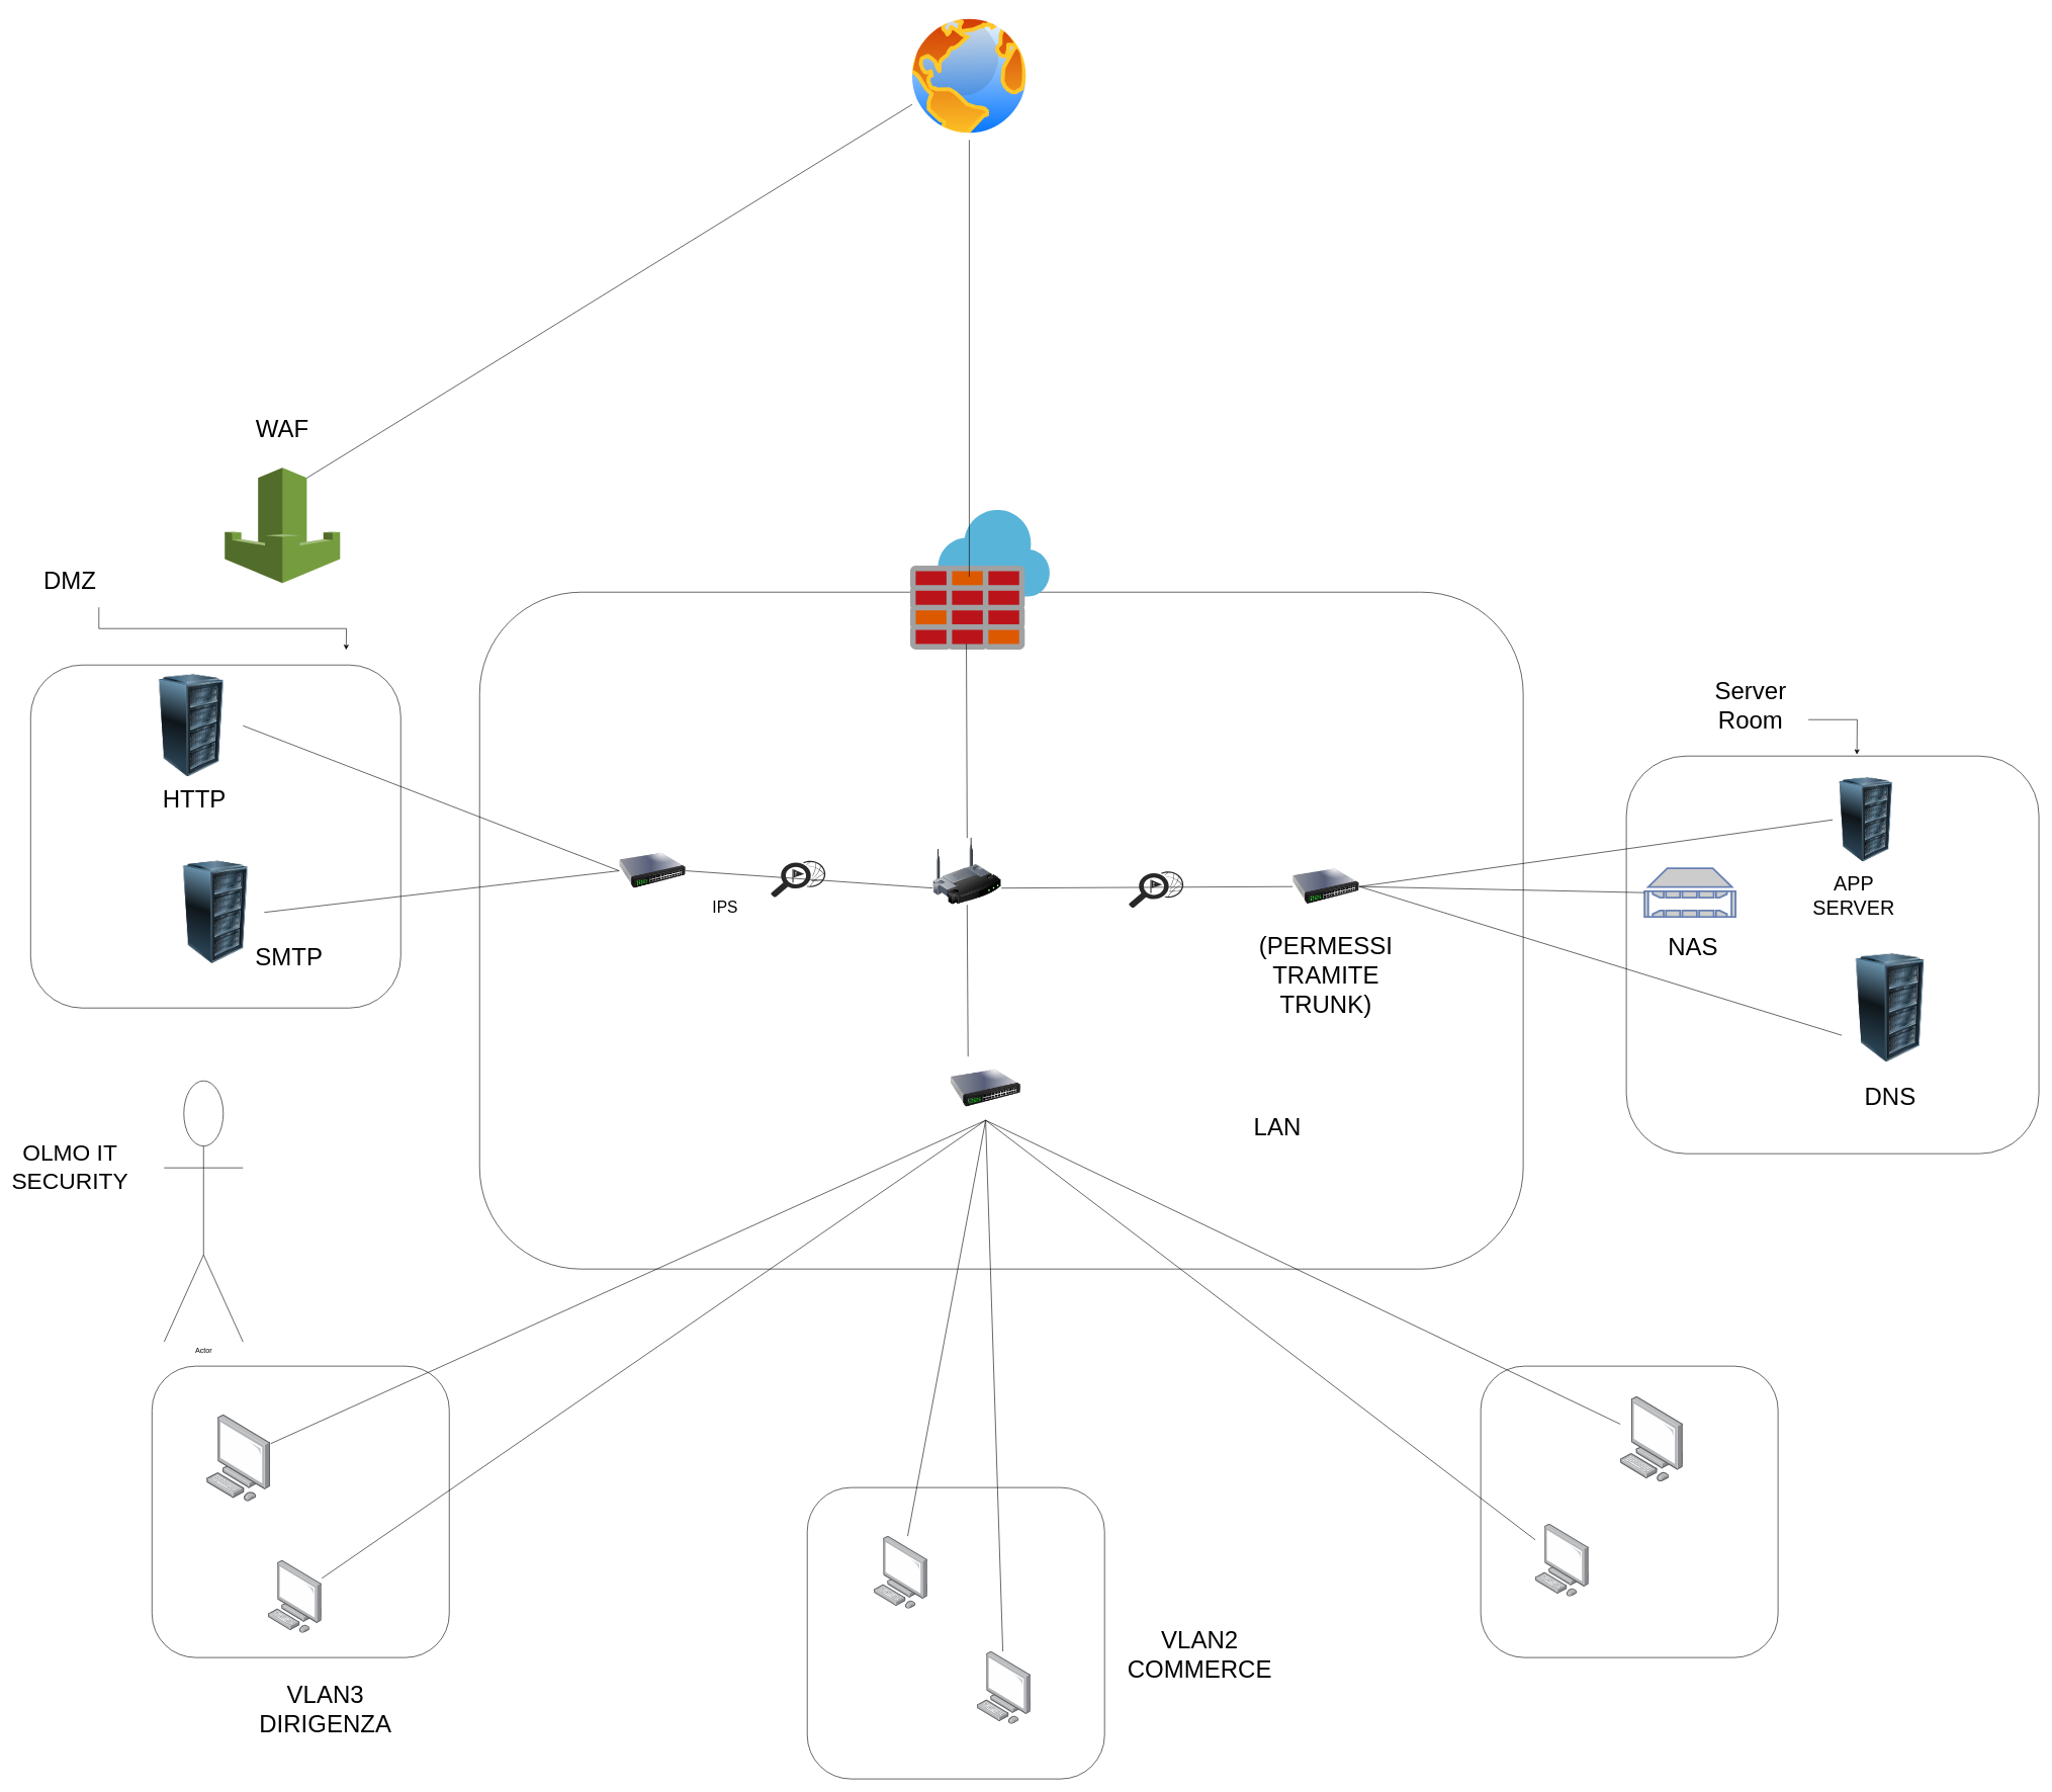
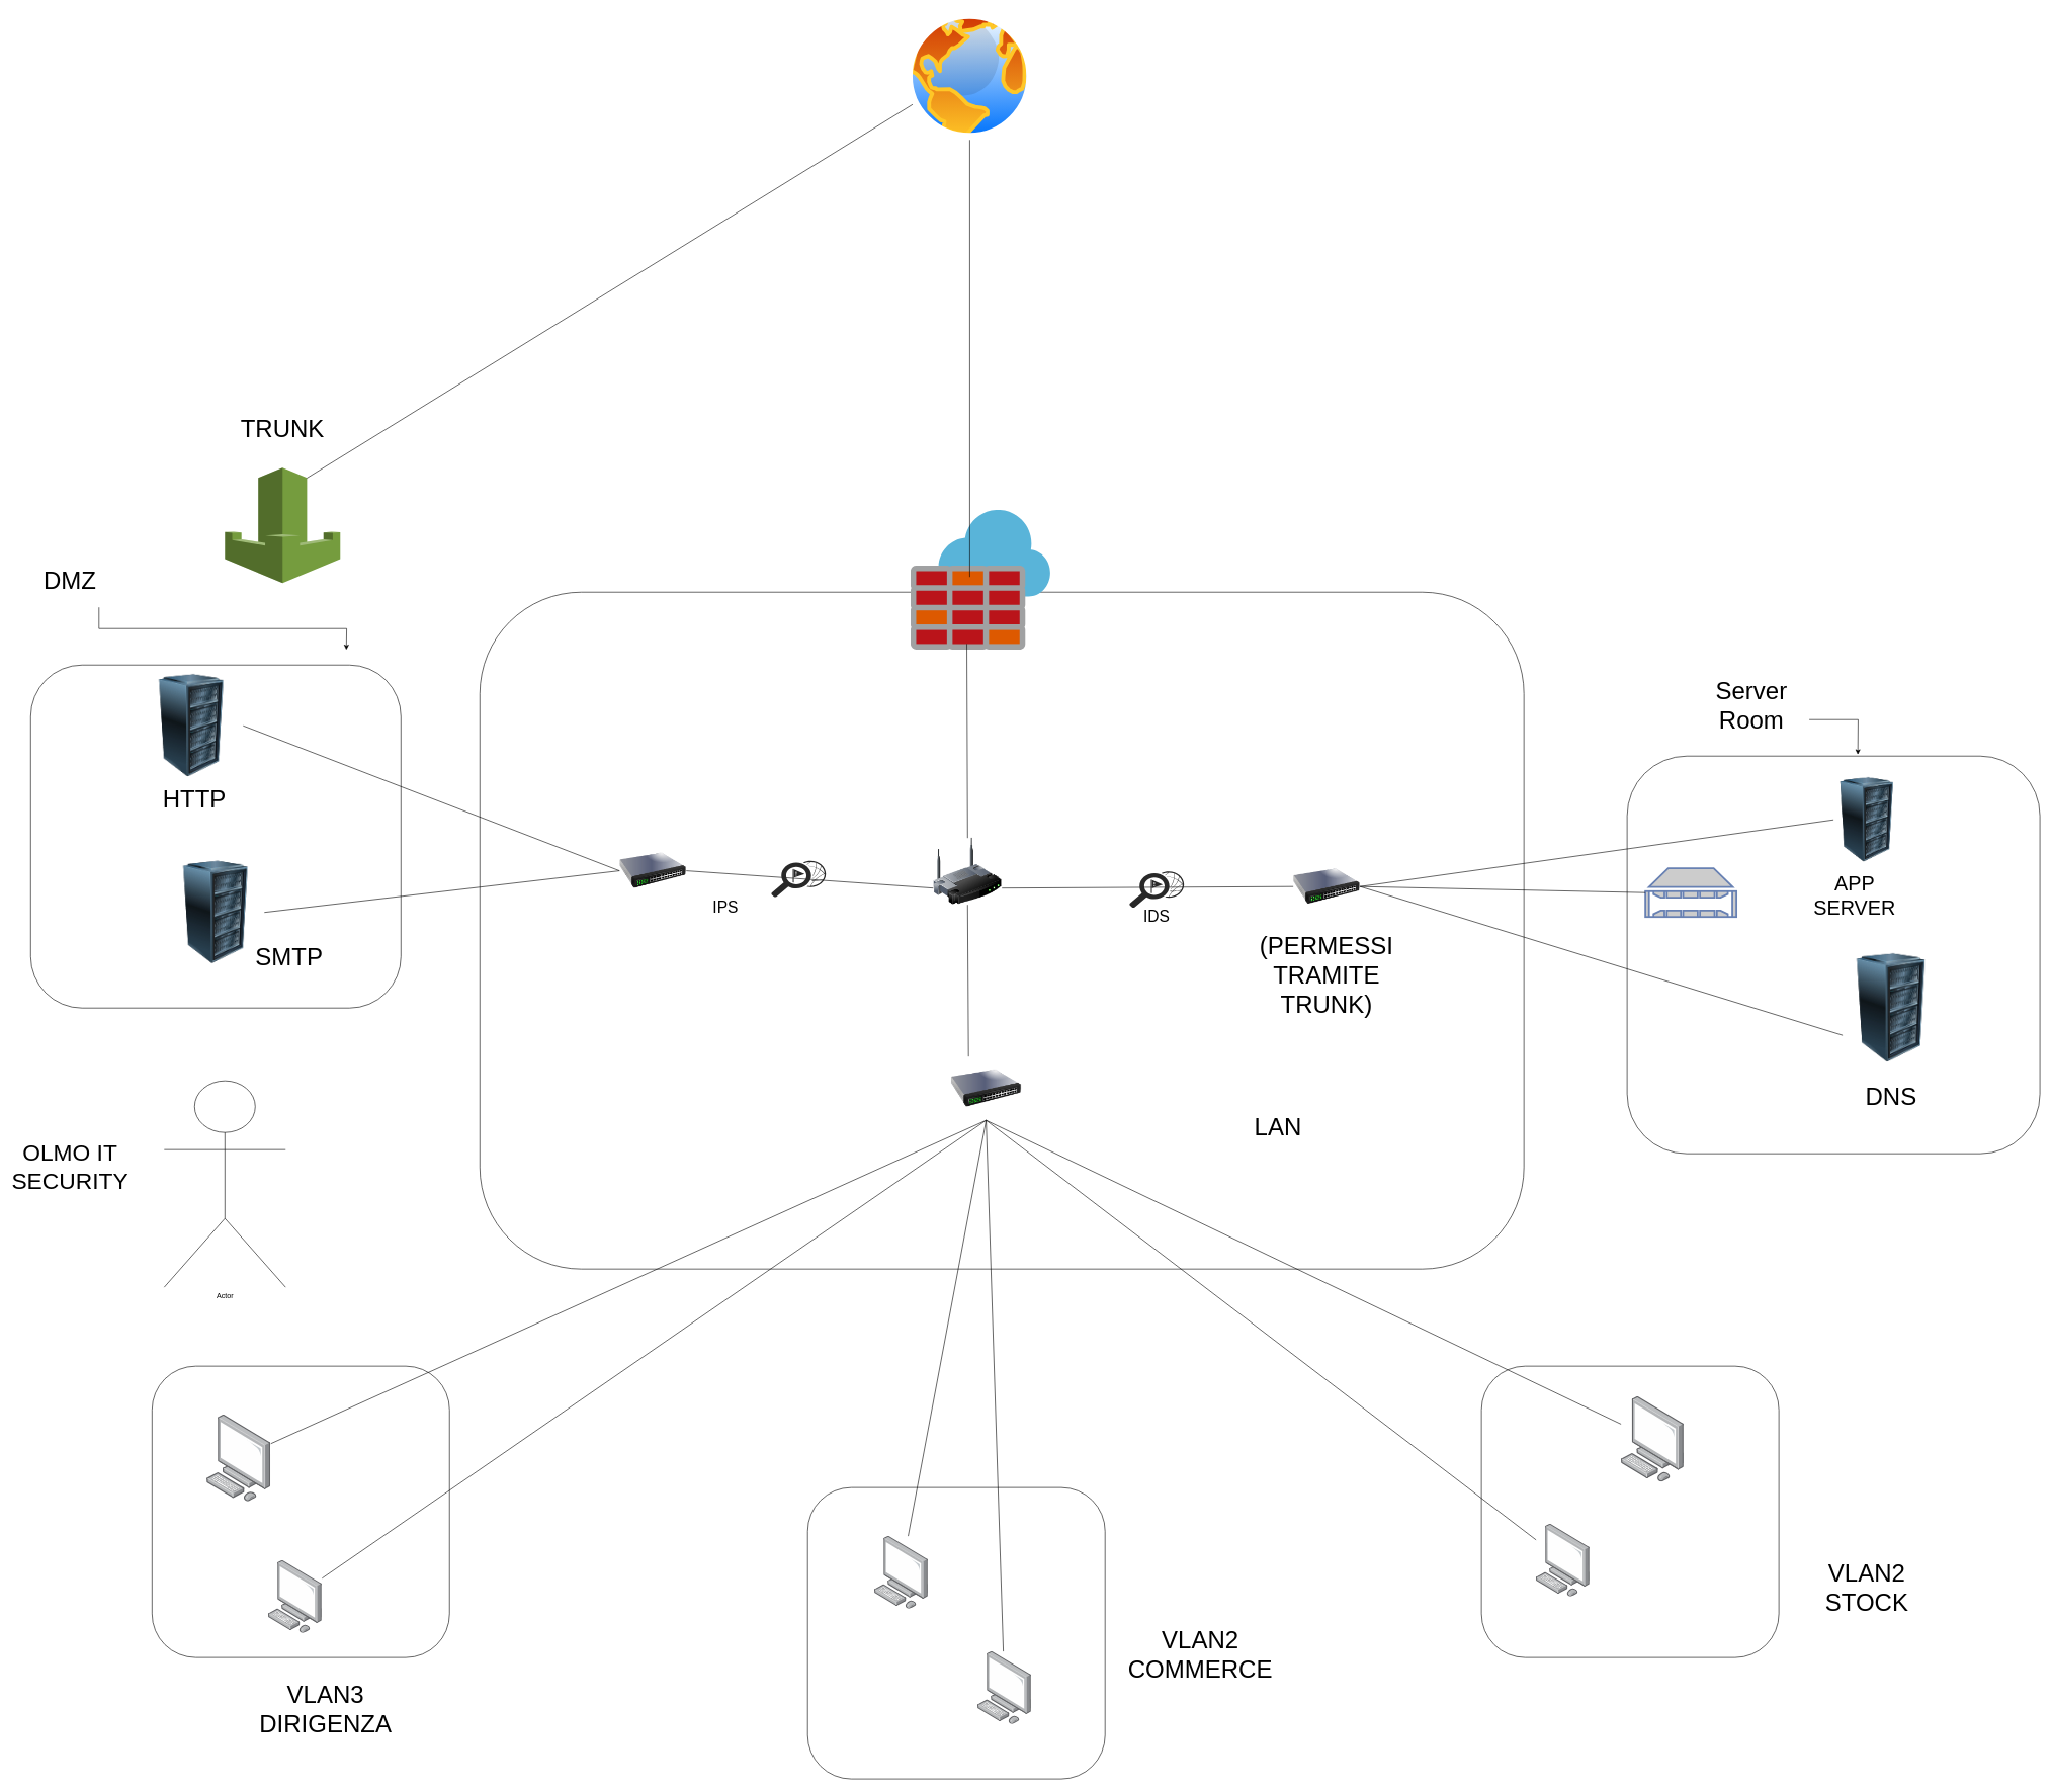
- <mxCell id="17" value="&lt;span style=&quot;font-size: 40px;&quot;&gt;WAF&lt;/span&gt;" style="text;strokeColor=none;align=center;fillColor=none;html=1;verticalAlign=middle;whiteSpace=wrap;rounded=0;" vertex="1" parent="1"><mxGeometry x="370" y="660" width="190" height="90" as="geometry" /></mxCell>
+ <mxCell id="17" value="&lt;span style=&quot;font-size: 40px;&quot;&gt;TRUNK&lt;/span&gt;" style="text;strokeColor=none;align=center;fillColor=none;html=1;verticalAlign=middle;whiteSpace=wrap;rounded=0;" vertex="1" parent="1"><mxGeometry x="370" y="660" width="190" height="90" as="geometry" /></mxCell>
+ <mxCell id="58" value="&lt;font class=&quot;cursor-hover&quot; style=&quot;font-size: 26px;&quot;&gt;IDS&lt;/font&gt;" style="text;strokeColor=none;align=center;fillColor=none;html=1;verticalAlign=middle;whiteSpace=wrap;rounded=0;" vertex="1" parent="1"><mxGeometry x="1875" y="1495" width="60" height="30" as="geometry" /></mxCell>
- <mxCell id="32" value="&lt;span class=&quot;cursor-hover&quot; style=&quot;font-size: 40px;&quot;&gt;NAS&lt;/span&gt;" style="text;strokeColor=none;align=center;fillColor=none;html=1;verticalAlign=middle;whiteSpace=wrap;rounded=0;" vertex="1" parent="26"><mxGeometry x="30" y="384" width="160" height="70" as="geometry" /></mxCell>
- <mxCell id="63" value="Actor" style="shape=umlActor;verticalLabelPosition=bottom;verticalAlign=top;html=1;outlineConnect=0;" vertex="1" parent="1"><mxGeometry x="270" y="1780" width="130" height="430" as="geometry" /></mxCell>
+ <mxCell id="63" value="Actor" style="shape=umlActor;verticalLabelPosition=bottom;verticalAlign=top;html=1;outlineConnect=0;" vertex="1" parent="1"><mxGeometry x="270" y="1780" width="200" height="340" as="geometry" /></mxCell>
+ <mxCell id="54" value="&lt;span class=&quot;cursor-hover&quot; style=&quot;font-size: 40px;&quot;&gt;VLAN2&lt;br&gt;STOCK&lt;br&gt;&lt;/span&gt;" style="text;strokeColor=none;align=center;fillColor=none;html=1;verticalAlign=middle;whiteSpace=wrap;rounded=0;" vertex="1" parent="1"><mxGeometry x="2980" y="2570" width="190" height="90" as="geometry" /></mxCell>
